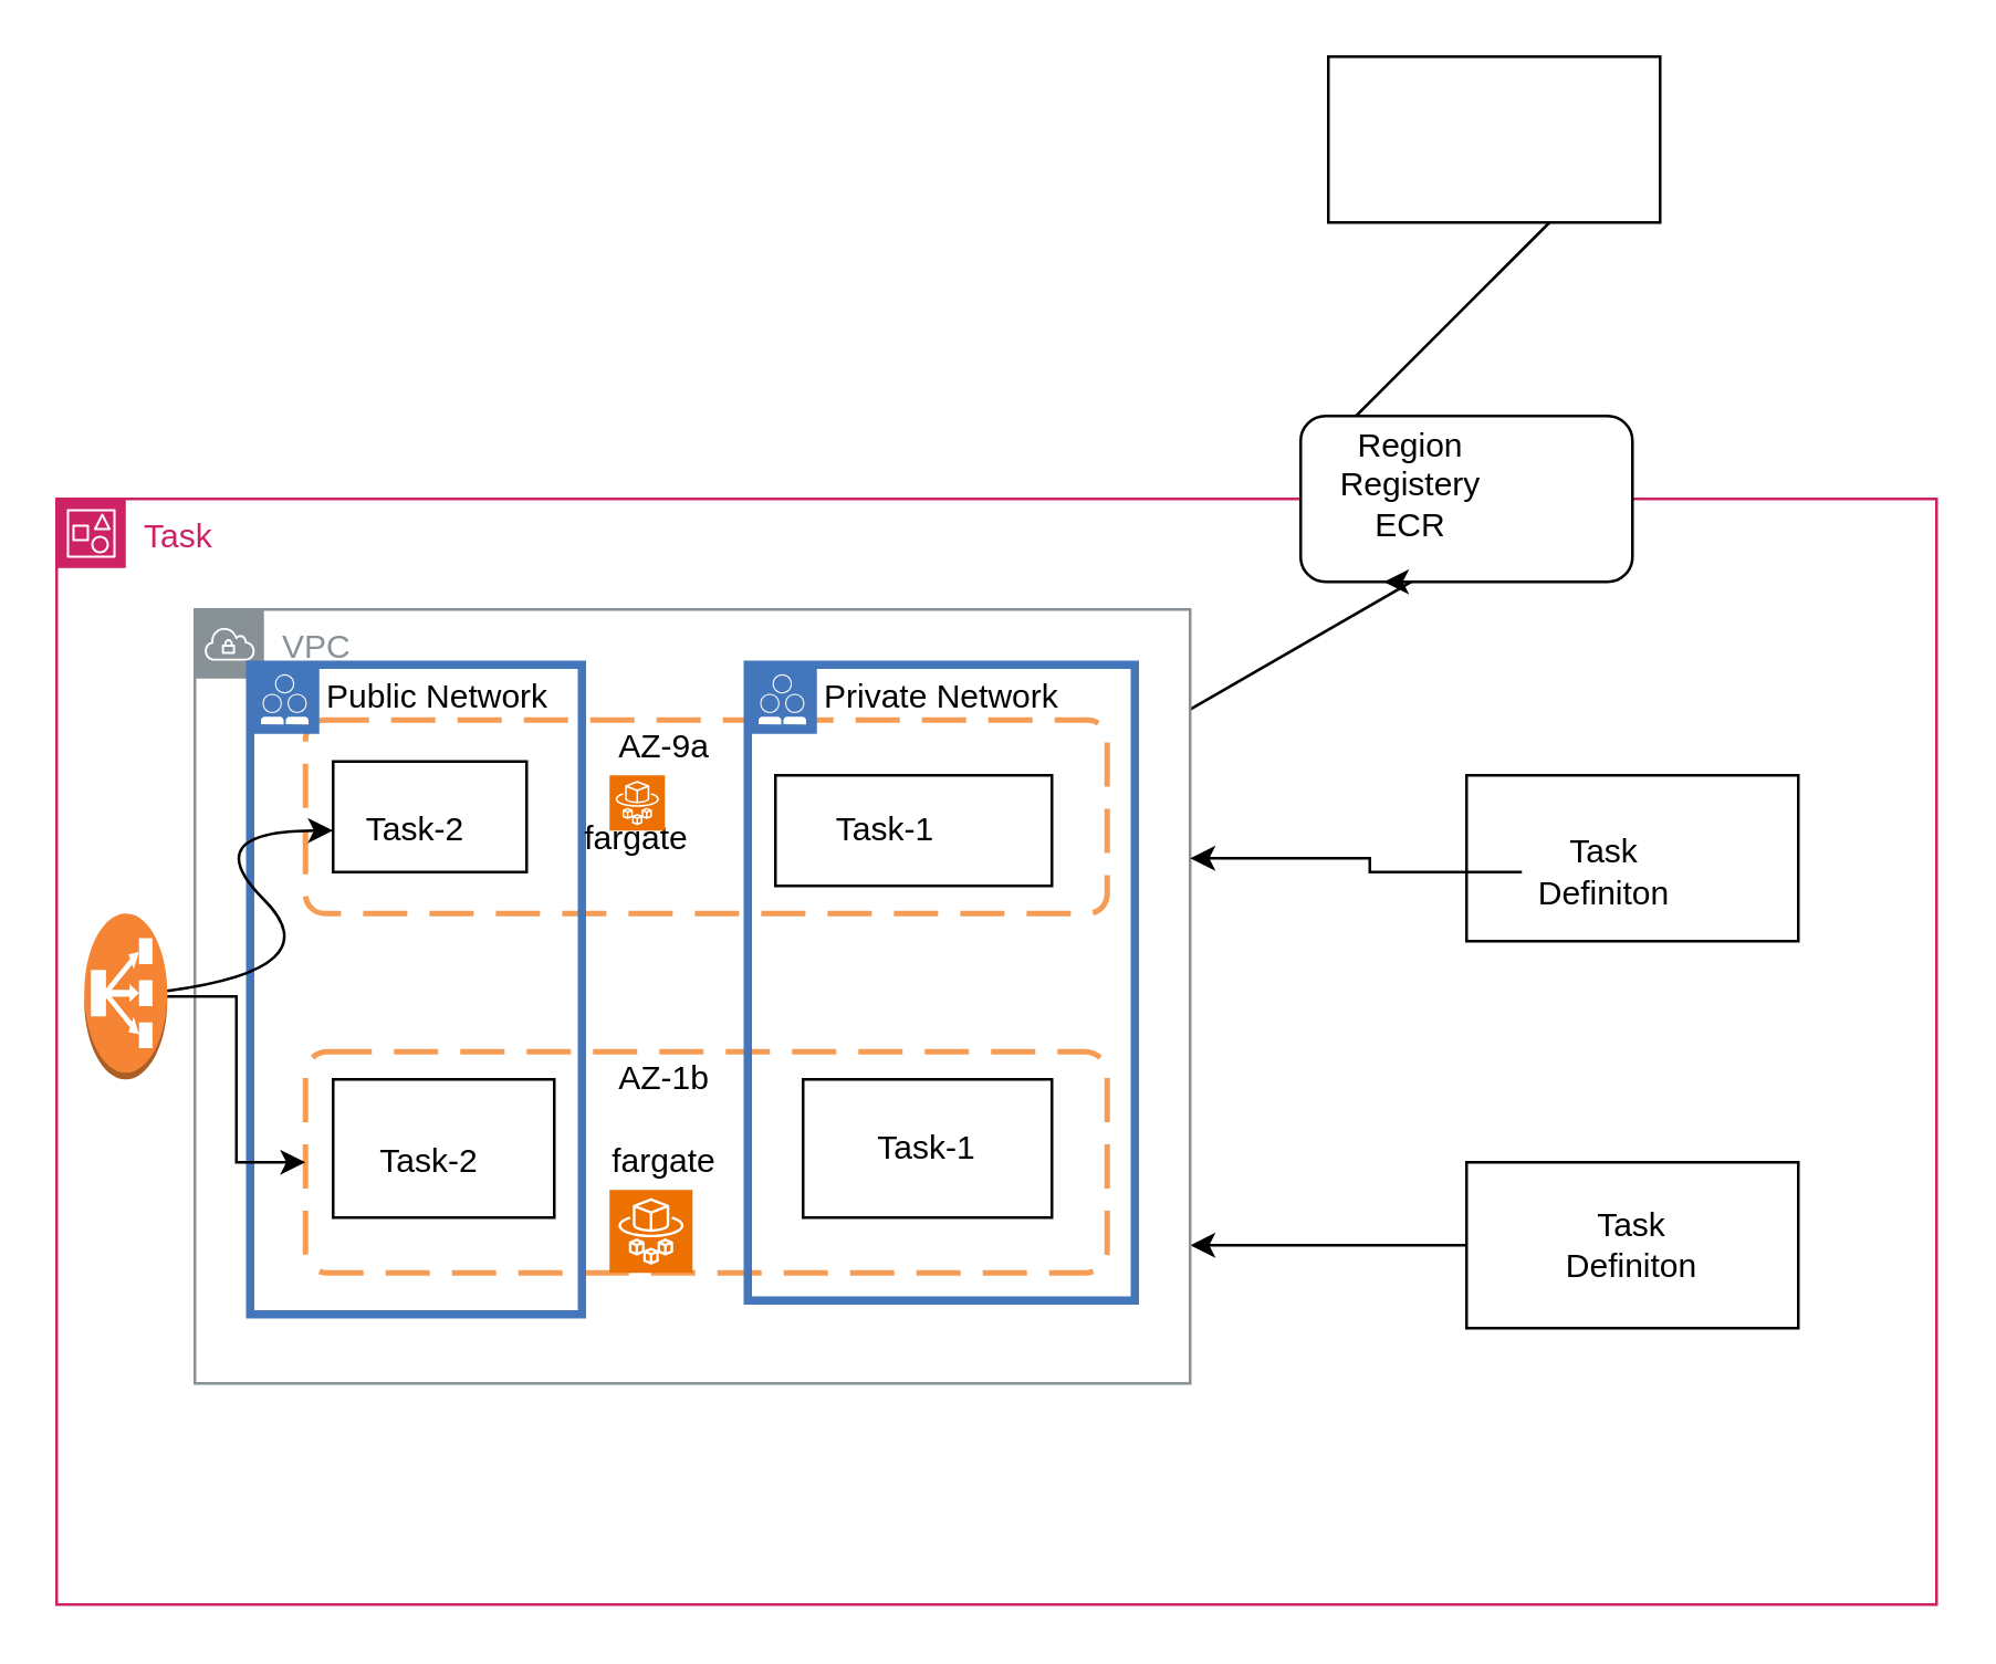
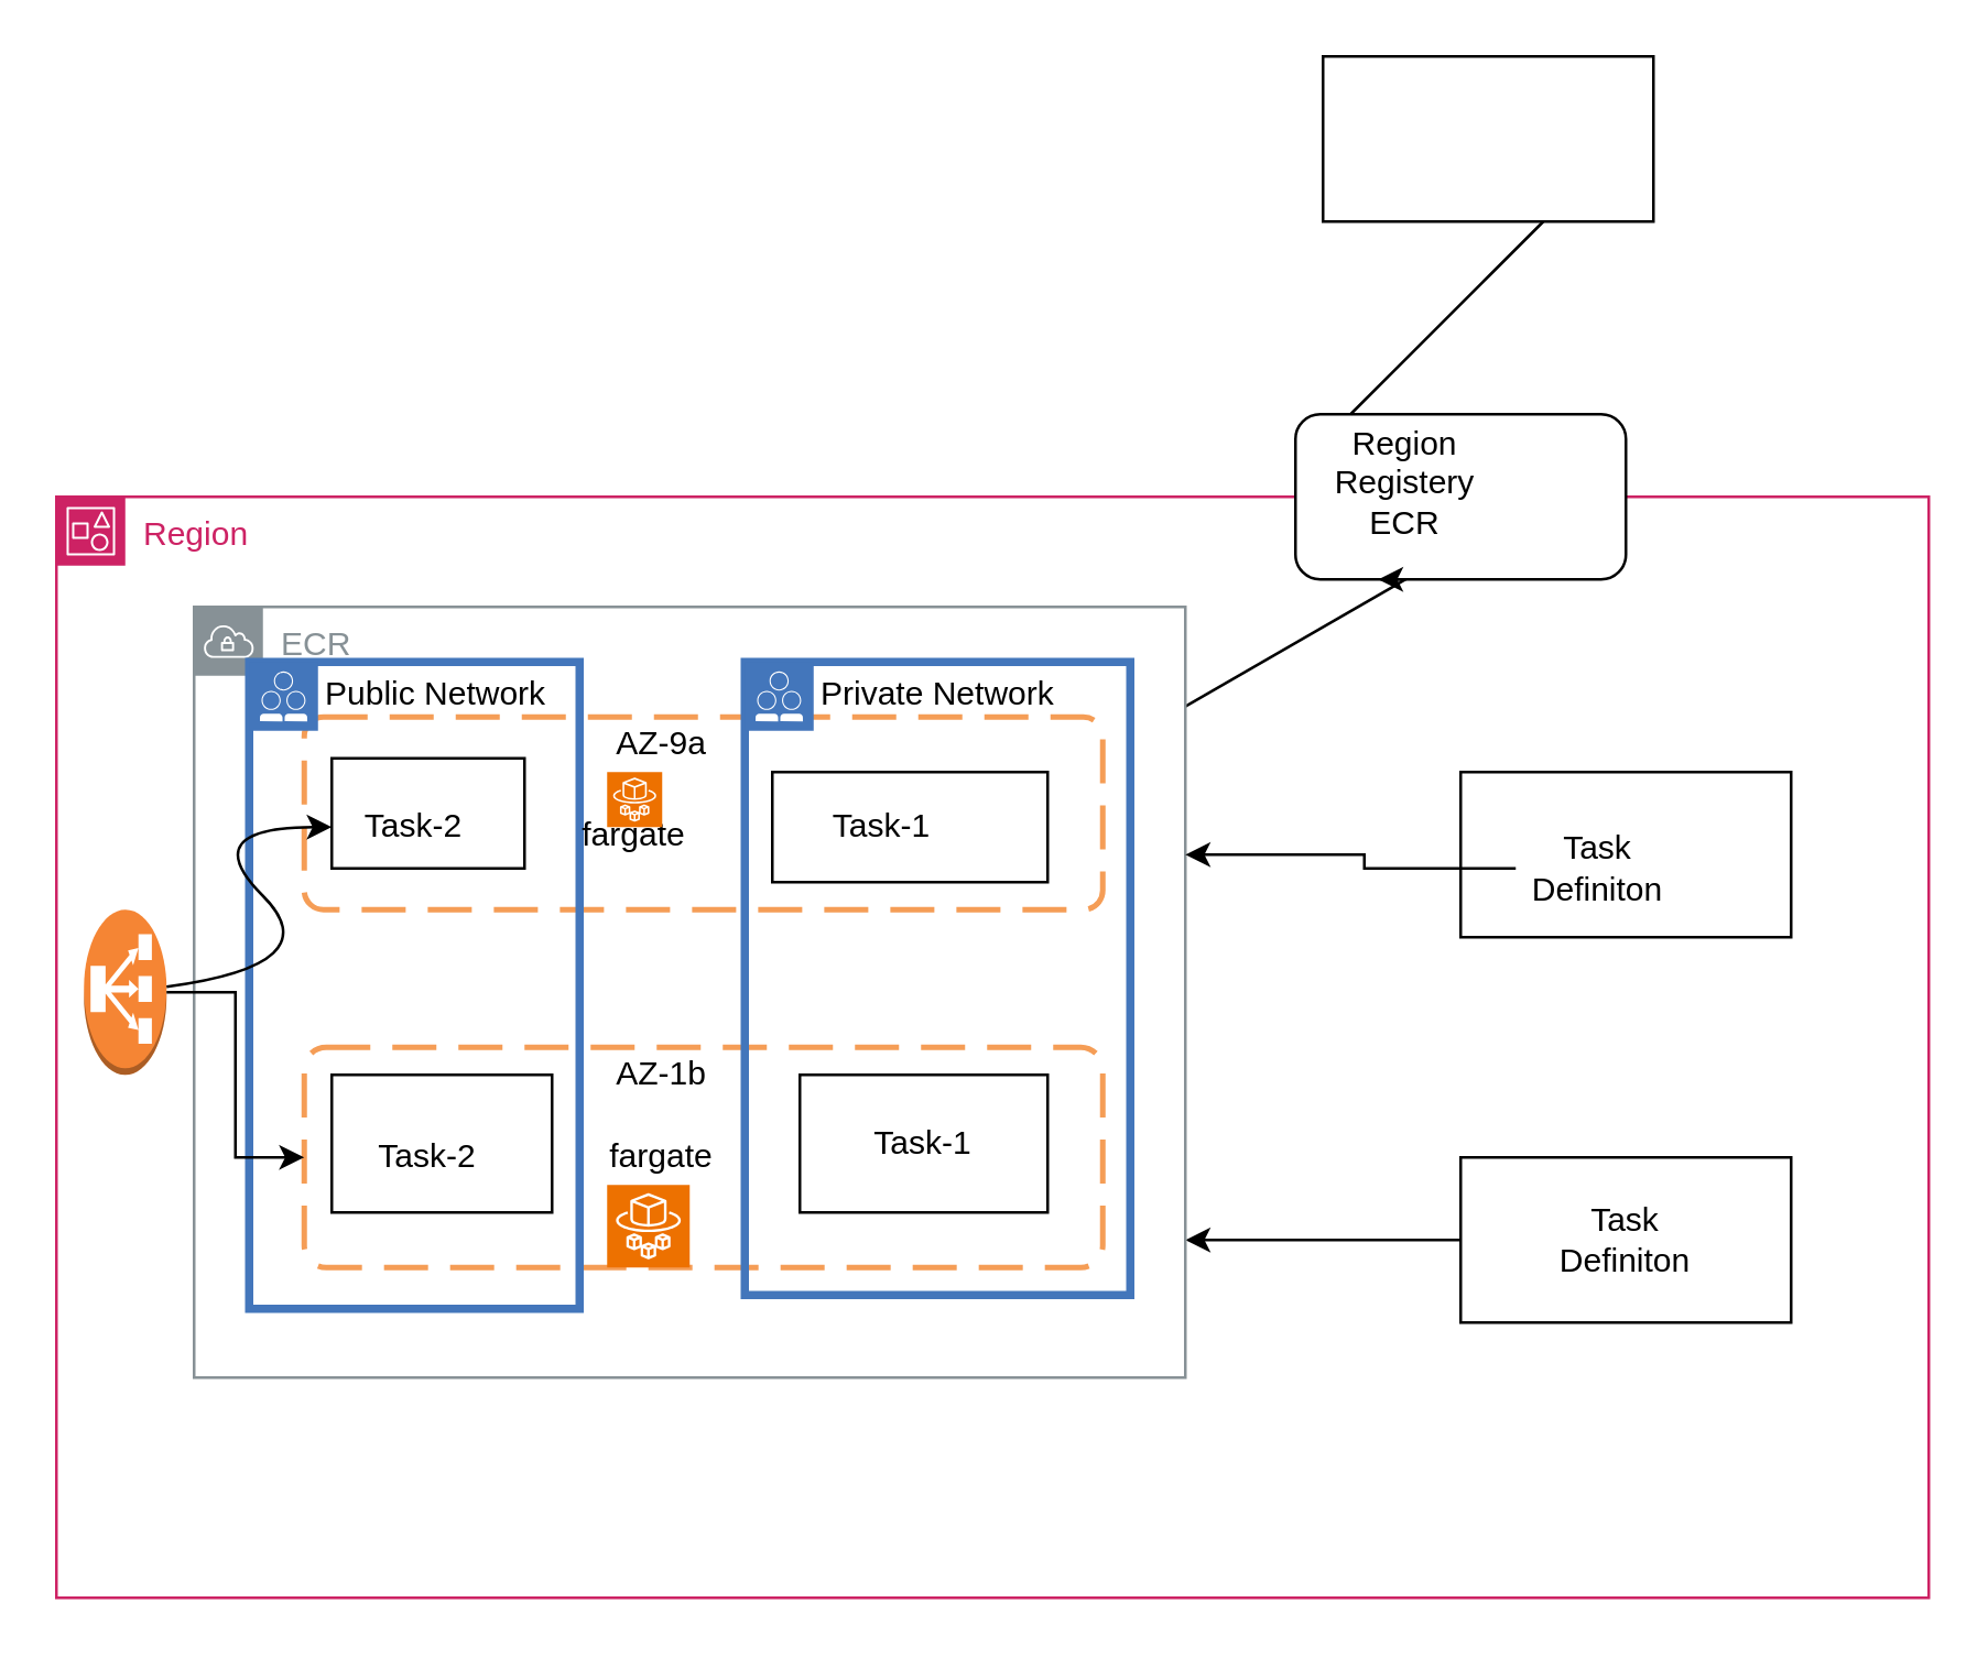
- <mxCell id="2" value="Task" style="points=[[0,0],[0.25,0],[0.5,0],[0.75,0],[1,0],[1,0.25],[1,0.5],[1,0.75],[1,1],[0.75,1],[0.5,1],[0.25,1],[0,1],[0,0.75],[0,0.5],[0,0.25]];outlineConnect=0;gradientColor=none;html=1;whiteSpace=wrap;fontSize=12;fontStyle=0;container=1;pointerEvents=0;collapsible=0;recursiveResize=0;shape=mxgraph.aws4.group;grIcon=mxgraph.aws4.group_account;strokeColor=#CD2264;fillColor=none;verticalAlign=top;align=left;spacingLeft=30;fontColor=#CD2264;dashed=0;" vertex="1" parent="1"><mxGeometry x="20" y="180" width="680" height="400" as="geometry" /></mxCell>
+ <mxCell id="2" value="Region" style="points=[[0,0],[0.25,0],[0.5,0],[0.75,0],[1,0],[1,0.25],[1,0.5],[1,0.75],[1,1],[0.75,1],[0.5,1],[0.25,1],[0,1],[0,0.75],[0,0.5],[0,0.25]];outlineConnect=0;gradientColor=none;html=1;whiteSpace=wrap;fontSize=12;fontStyle=0;container=1;pointerEvents=0;collapsible=0;recursiveResize=0;shape=mxgraph.aws4.group;grIcon=mxgraph.aws4.group_account;strokeColor=#CD2264;fillColor=none;verticalAlign=top;align=left;spacingLeft=30;fontColor=#CD2264;dashed=0;" vertex="1" parent="1"><mxGeometry x="20" y="180" width="680" height="400" as="geometry" /></mxCell>
- <mxCell id="12" value="VPC" style="sketch=0;outlineConnect=0;gradientColor=none;html=1;whiteSpace=wrap;fontSize=12;fontStyle=0;shape=mxgraph.aws4.group;grIcon=mxgraph.aws4.group_vpc;strokeColor=#879196;fillColor=none;verticalAlign=top;align=left;spacingLeft=30;fontColor=#879196;dashed=0;" vertex="1" parent="1"><mxGeometry x="70" y="220" width="360" height="280" as="geometry" /></mxCell>
+ <mxCell id="12" value="ECR" style="sketch=0;outlineConnect=0;gradientColor=none;html=1;whiteSpace=wrap;fontSize=12;fontStyle=0;shape=mxgraph.aws4.group;grIcon=mxgraph.aws4.group_vpc;strokeColor=#879196;fillColor=none;verticalAlign=top;align=left;spacingLeft=30;fontColor=#879196;dashed=0;" vertex="1" parent="1"><mxGeometry x="70" y="220" width="360" height="280" as="geometry" /></mxCell>
